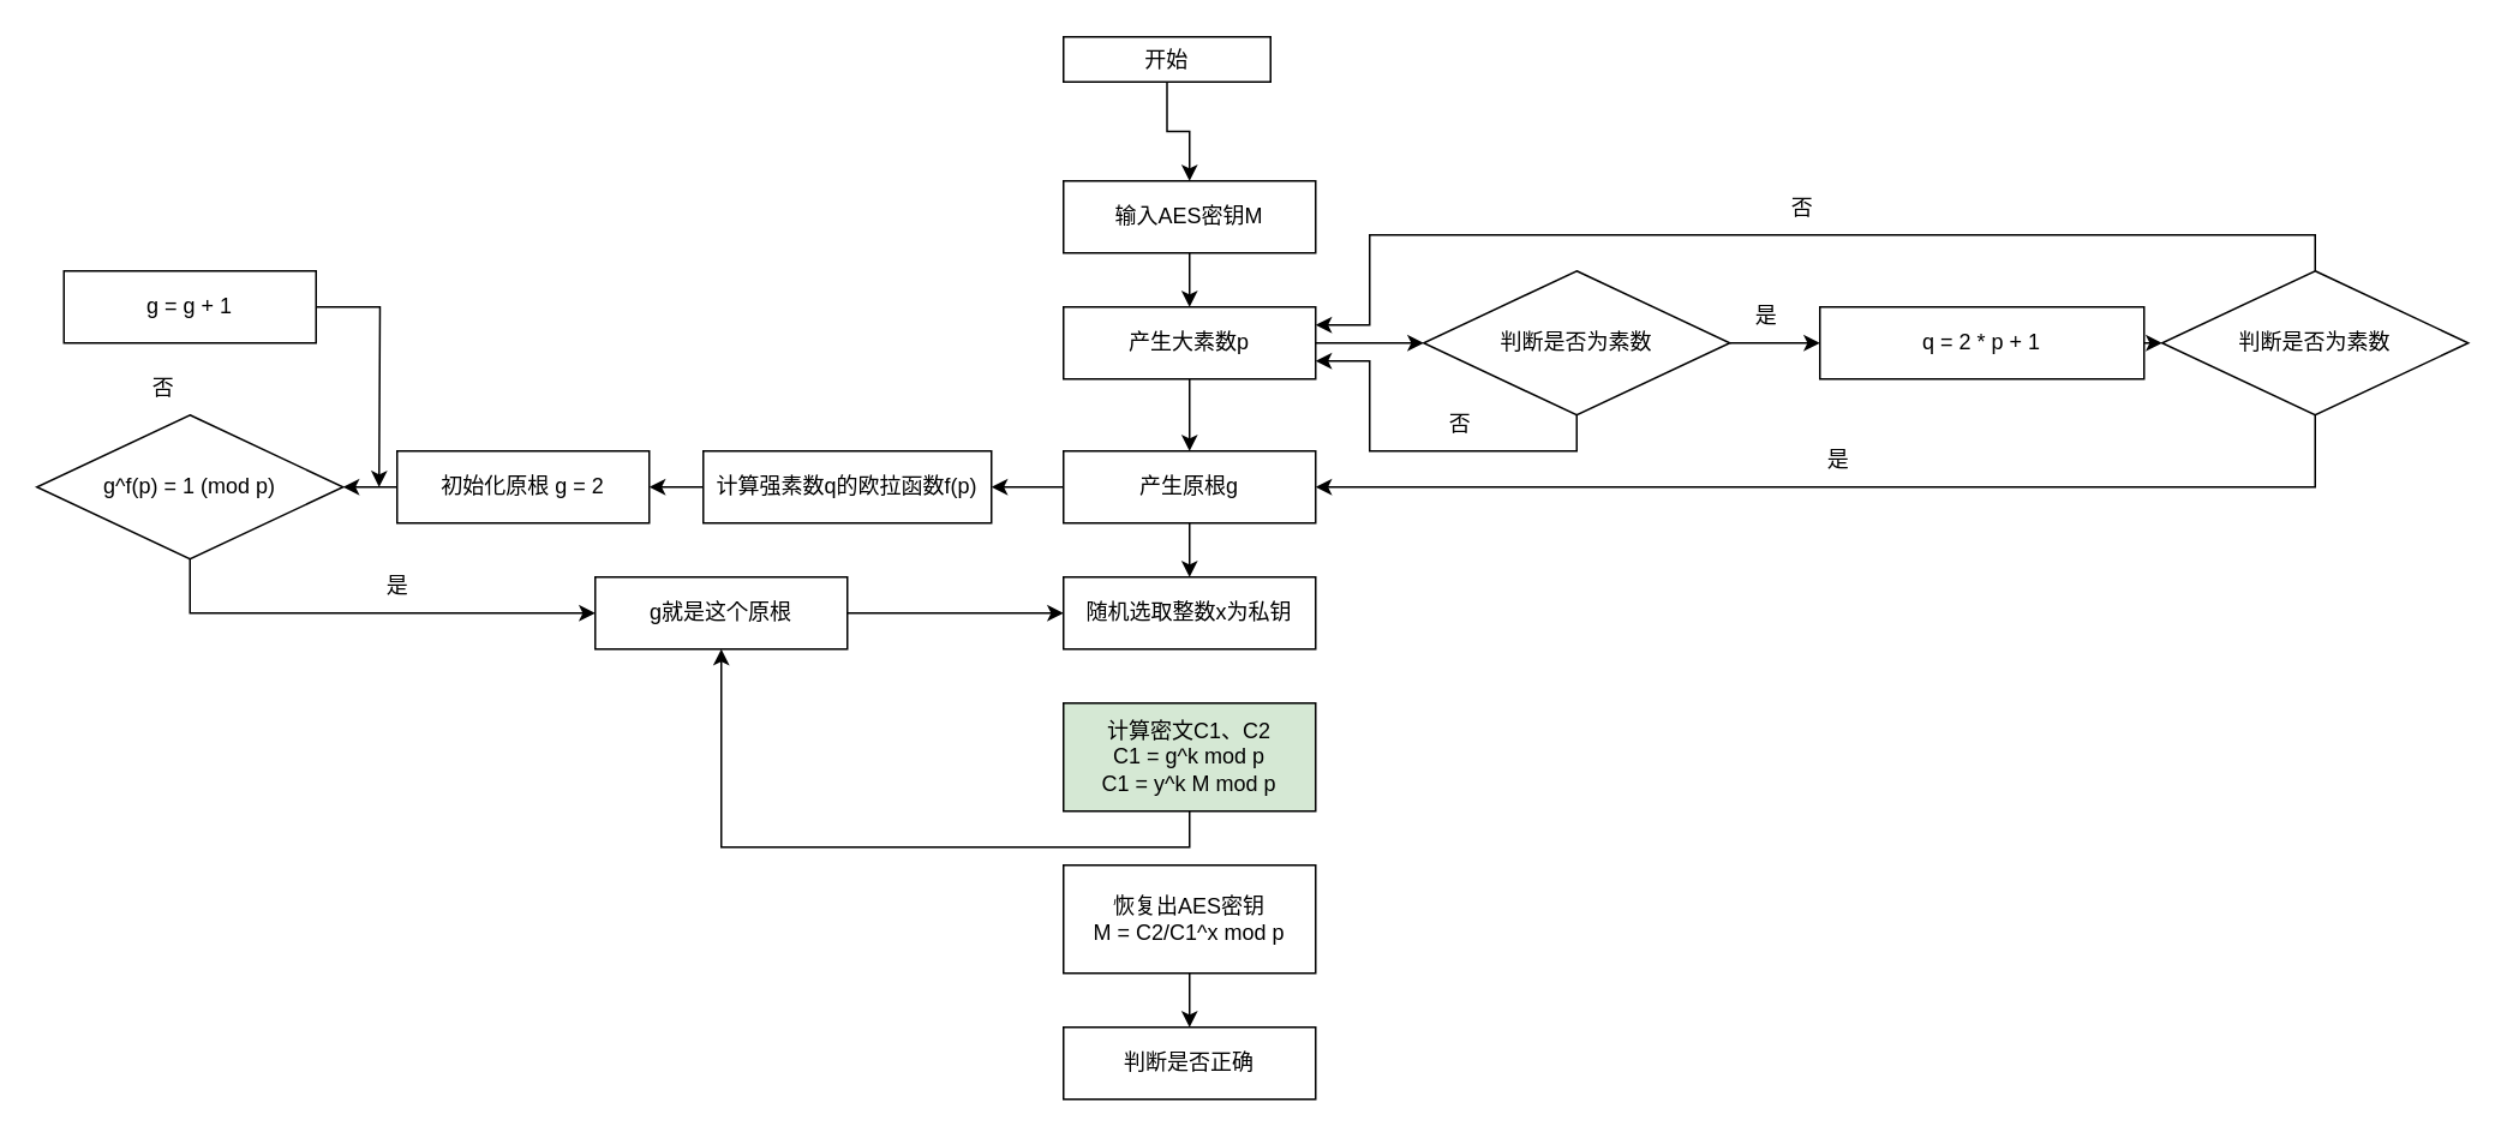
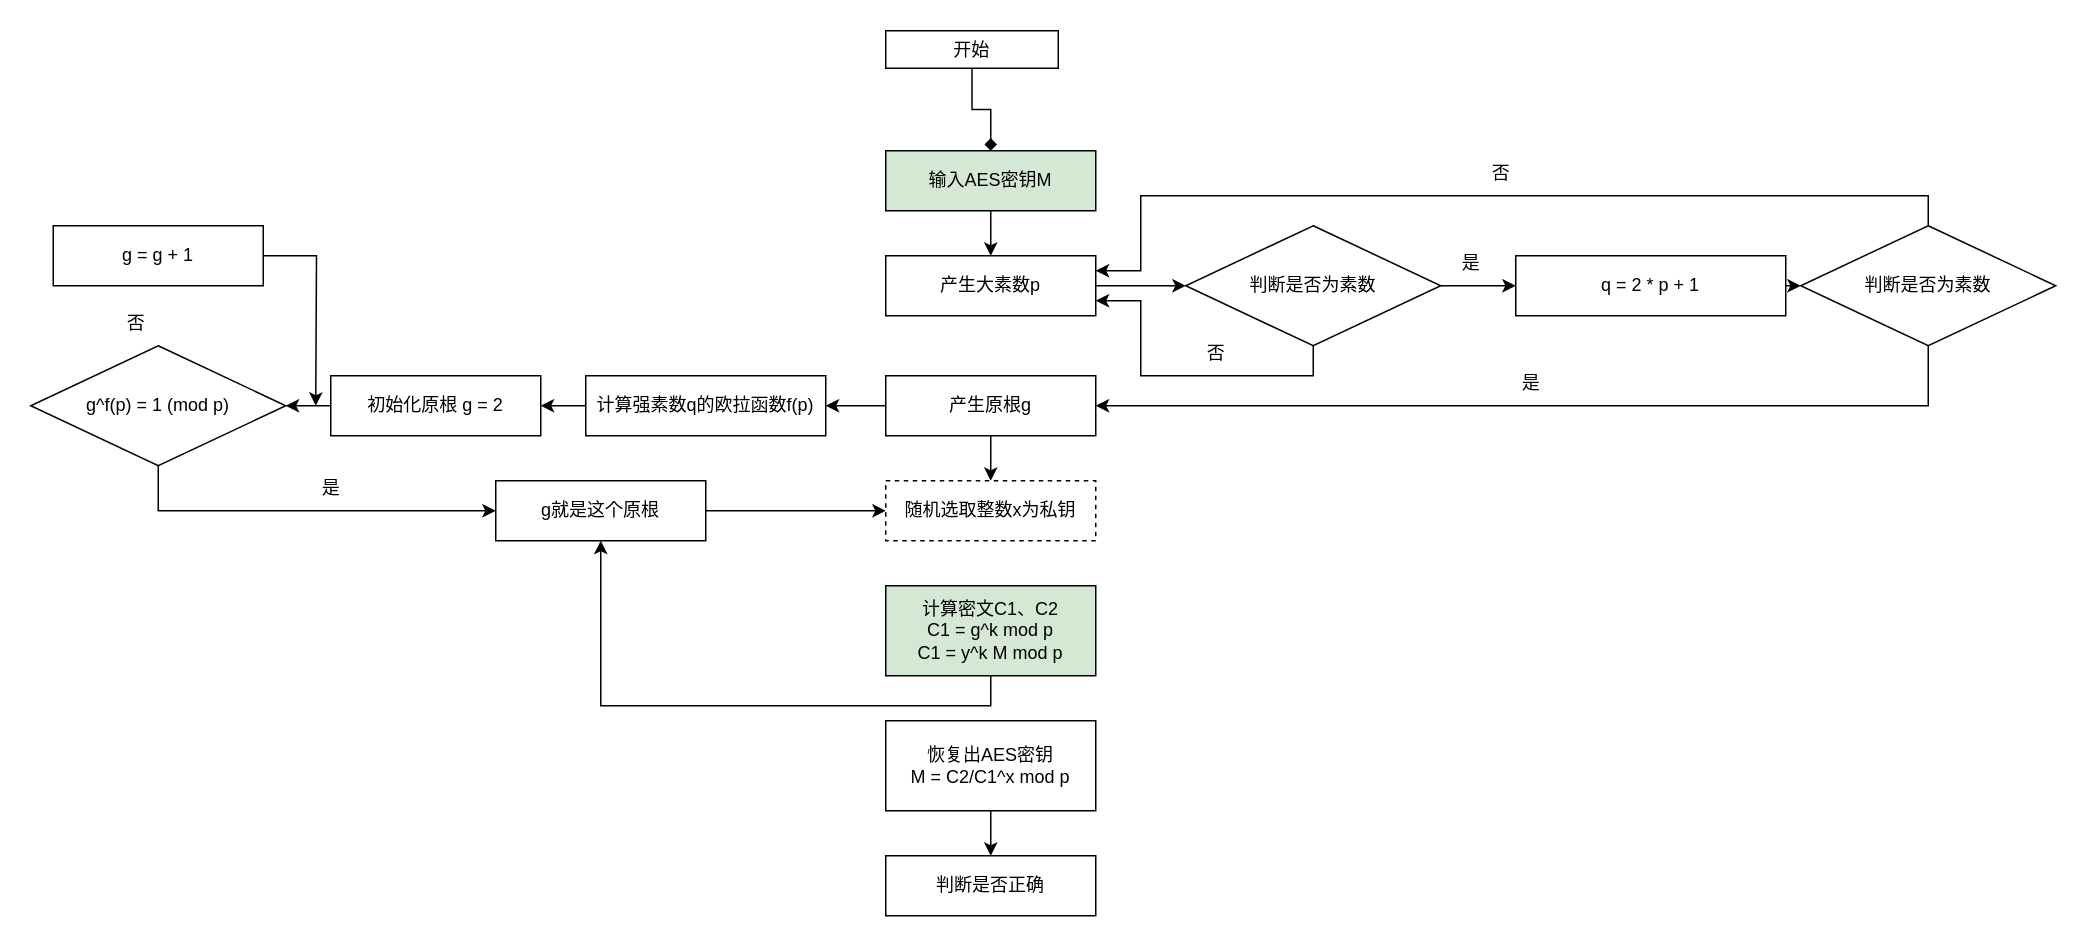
- <mxCell id="16" style="edgeStyle=orthogonalEdgeStyle;rounded=0;orthogonalLoop=1;jettySize=auto;html=1;exitX=0.5;exitY=1;exitDx=0;exitDy=0;entryX=0.5;entryY=0;entryDx=0;entryDy=0;" edge="1" parent="1" source="17" target="3"><mxGeometry relative="1" as="geometry" /></mxCell>
+ <mxCell id="16" style="edgeStyle=orthogonalEdgeStyle;rounded=0;orthogonalLoop=1;jettySize=auto;html=1;exitX=0.5;exitY=1;exitDx=0;exitDy=0;entryX=0.5;entryY=0;entryDx=0;entryDy=0;endArrow=diamond;" edge="1" parent="1" source="17" target="3"><mxGeometry relative="1" as="geometry" /></mxCell>
- <mxCell id="3" value="输入AES密钥M" style="rounded=0;whiteSpace=wrap;html=1;" vertex="1" parent="1"><mxGeometry x="590" y="100" width="140" height="40" as="geometry" /></mxCell>
+ <mxCell id="3" value="输入AES密钥M" style="rounded=0;whiteSpace=wrap;html=1;fillColor=#d5e8d4;" vertex="1" parent="1"><mxGeometry x="590" y="100" width="140" height="40" as="geometry" /></mxCell>
- <mxCell id="6" style="edgeStyle=orthogonalEdgeStyle;rounded=0;orthogonalLoop=1;jettySize=auto;html=1;exitX=0.5;exitY=1;exitDx=0;exitDy=0;entryX=0.5;entryY=0;entryDx=0;entryDy=0;" edge="1" parent="1" source="8" target="11"><mxGeometry relative="1" as="geometry" /></mxCell>
- <mxCell id="12" value="随机选取整数x为私钥" style="rounded=0;whiteSpace=wrap;html=1;" vertex="1" parent="1"><mxGeometry x="590" y="320" width="140" height="40" as="geometry" /></mxCell>
+ <mxCell id="12" value="随机选取整数x为私钥" style="rounded=0;whiteSpace=wrap;html=1;dashed=1;" vertex="1" parent="1"><mxGeometry x="590" y="320" width="140" height="40" as="geometry" /></mxCell>
